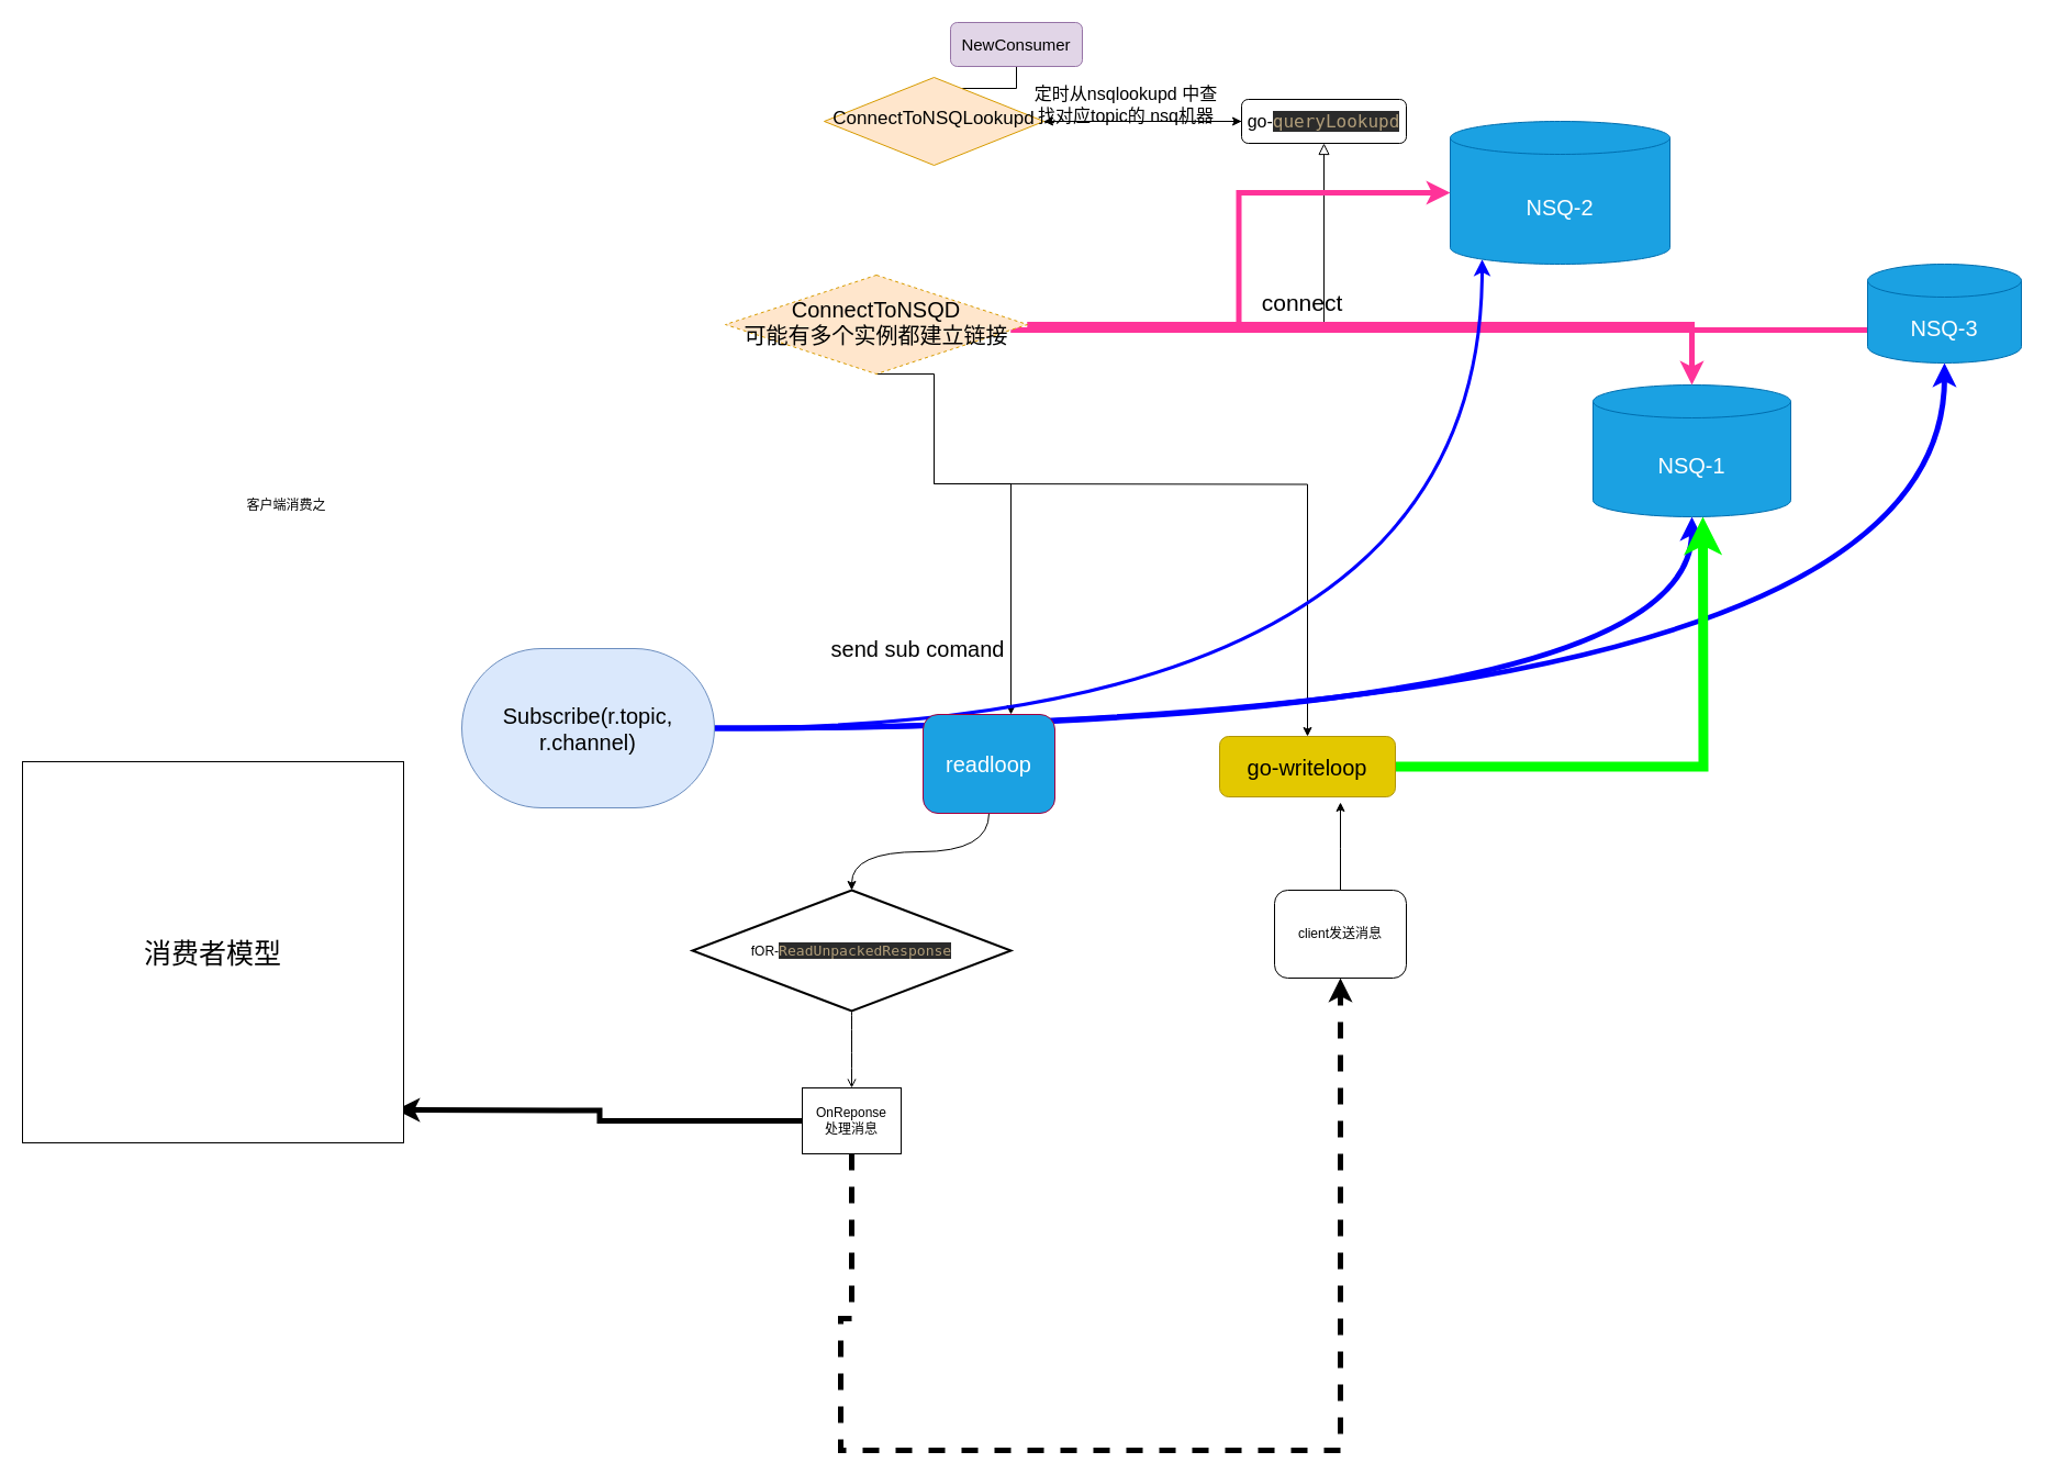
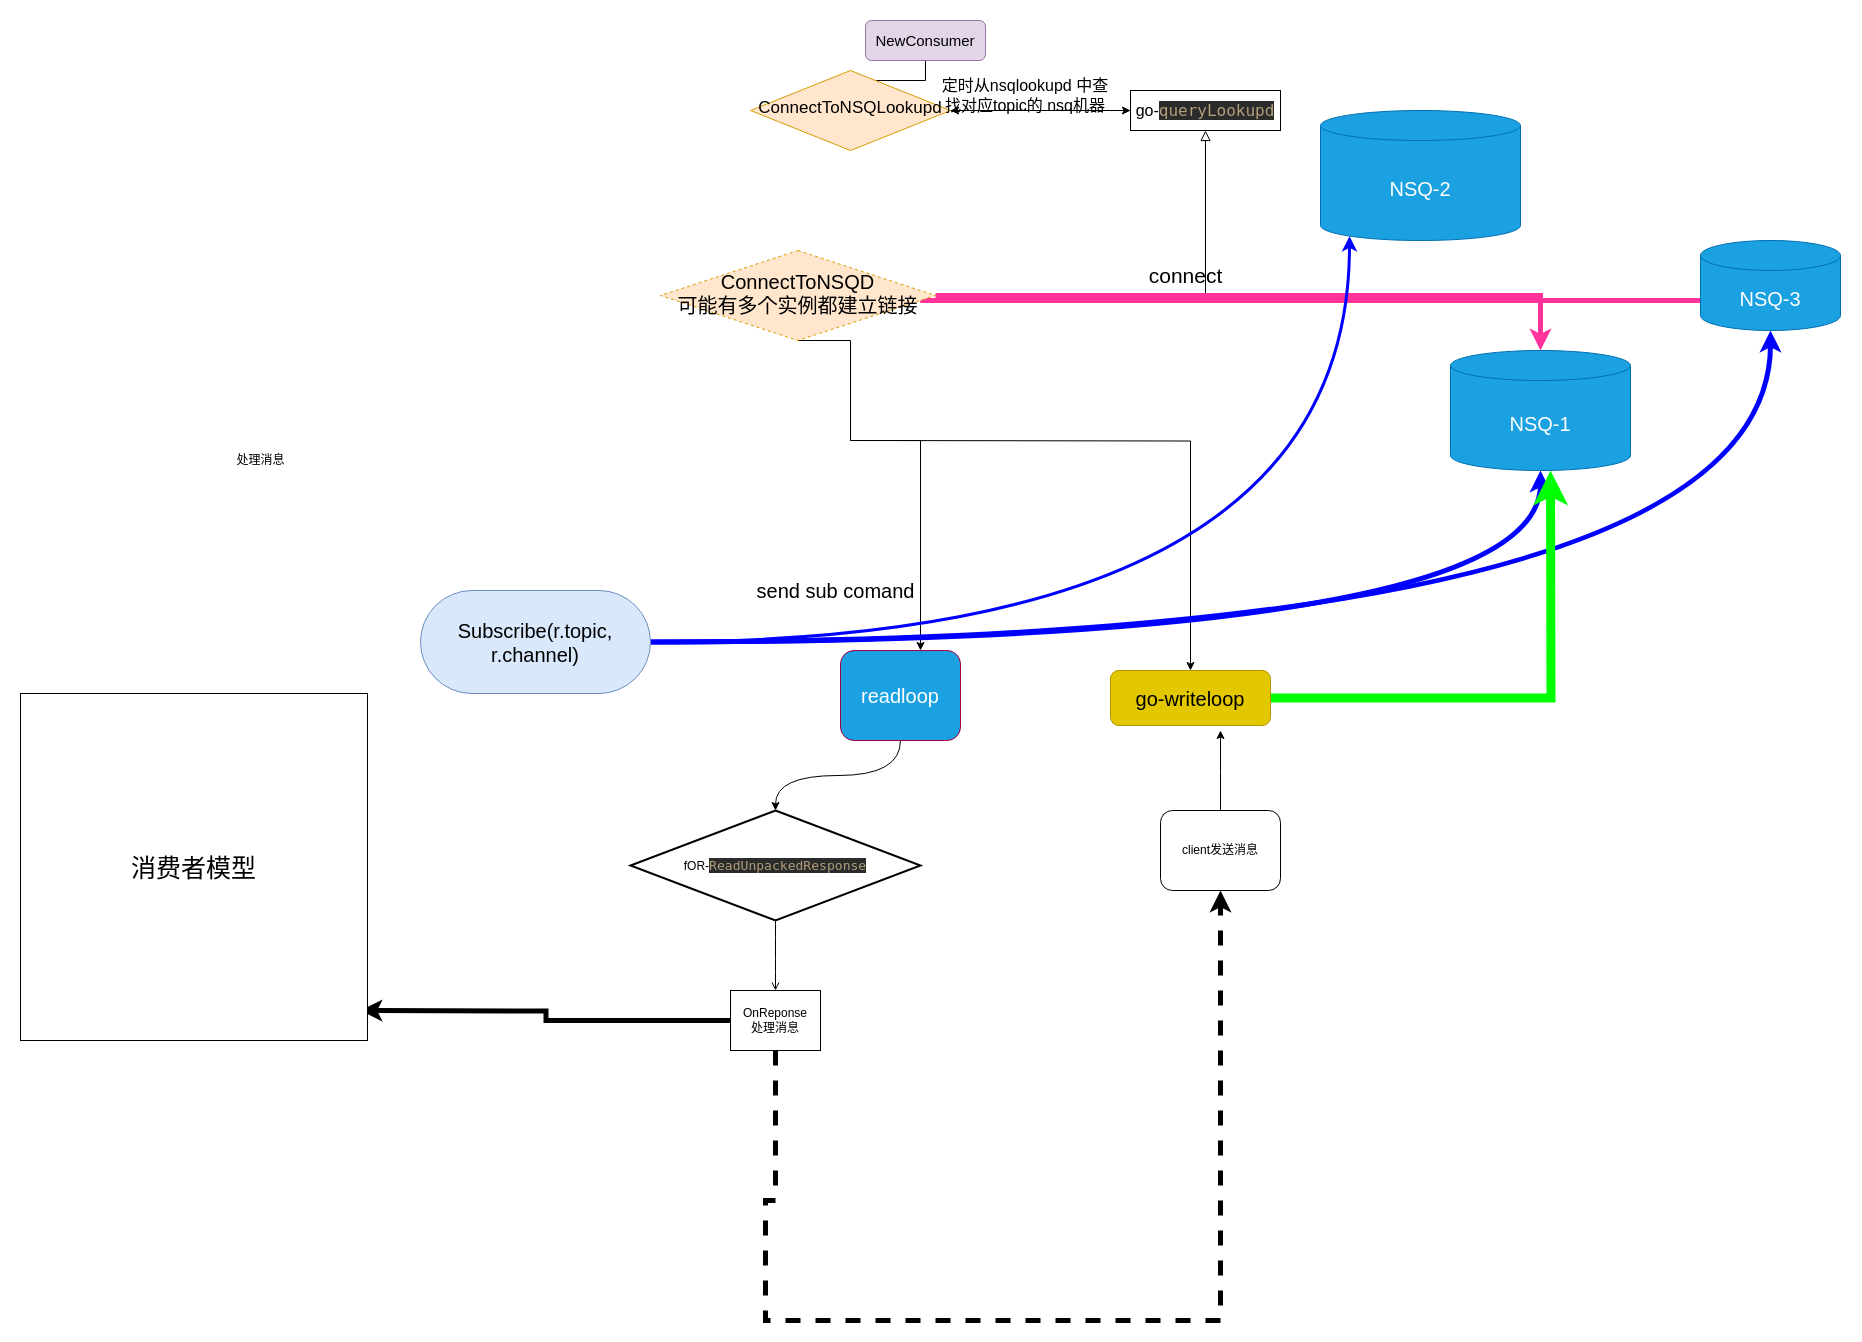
- <mxCell id="7" value="&lt;font style=&quot;font-size: 16px;&quot;&gt;go-&lt;span style=&quot;color: rgb(176, 157, 121); background-color: rgb(43, 43, 43); font-family: &amp;quot;JetBrains Mono&amp;quot;, monospace;&quot;&gt;queryLookupd&lt;/span&gt;&lt;/font&gt;" style="rounded=1;whiteSpace=wrap;html=1;fontSize=12;glass=0;strokeWidth=1;shadow=0;" parent="1" vertex="1"><mxGeometry x="1130" y="90" width="150" height="40" as="geometry" /></mxCell>
+ <mxCell id="7" value="&lt;font style=&quot;font-size: 16px;&quot;&gt;go-&lt;span style=&quot;color: rgb(176, 157, 121); background-color: rgb(43, 43, 43); font-family: &amp;quot;JetBrains Mono&amp;quot;, monospace;&quot;&gt;queryLookupd&lt;/span&gt;&lt;/font&gt;" style="whiteSpace=wrap;html=1;fontSize=12;glass=0;strokeWidth=1;shadow=0;rounded=0;" parent="1" vertex="1"><mxGeometry x="1130" y="90" width="150" height="40" as="geometry" /></mxCell>
- <mxCell id="11" style="edgeStyle=orthogonalEdgeStyle;rounded=0;orthogonalLoop=1;jettySize=auto;html=1;exitX=1;exitY=0.5;exitDx=0;exitDy=0;entryX=0;entryY=0.5;entryDx=0;entryDy=0;entryPerimeter=0;strokeColor=#FF3399;strokeWidth=5;" parent="1" source="14" target="25" edge="1"><mxGeometry relative="1" as="geometry" /></mxCell>
- <mxCell id="35" value="客户端消费之" style="text;html=1;align=center;verticalAlign=middle;resizable=0;points=[];autosize=1;strokeColor=none;fillColor=none;" parent="1" vertex="1"><mxGeometry x="215" y="450" width="90" height="20" as="geometry" /></mxCell>
+ <mxCell id="35" value="处理消息" style="text;html=1;align=center;verticalAlign=middle;resizable=0;points=[];autosize=1;strokeColor=none;fillColor=none;" parent="1" vertex="1"><mxGeometry x="215" y="450" width="90" height="20" as="geometry" /></mxCell>
- <mxCell id="18" value="&lt;font style=&quot;font-size: 20px;&quot;&gt;Subscribe(r.topic, r.channel)&lt;/font&gt;" style="rounded=1;whiteSpace=wrap;html=1;fontSize=12;glass=0;strokeWidth=1;shadow=0;fillColor=#dae8fc;strokeColor=#6c8ebf;arcSize=50;" parent="1" vertex="1"><mxGeometry x="420" y="590" width="230" height="145" as="geometry" /></mxCell>
+ <mxCell id="18" value="&lt;font style=&quot;font-size: 20px;&quot;&gt;Subscribe(r.topic, r.channel)&lt;/font&gt;" style="rounded=1;whiteSpace=wrap;html=1;fontSize=12;glass=0;strokeWidth=1;shadow=0;fillColor=#dae8fc;strokeColor=#6c8ebf;arcSize=50;" parent="1" vertex="1"><mxGeometry x="420" y="590" width="230" height="103" as="geometry" /></mxCell>
